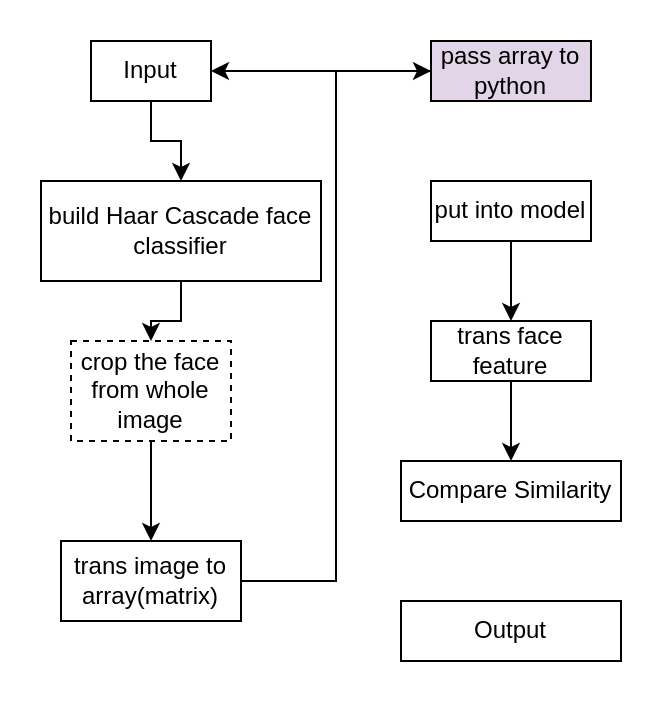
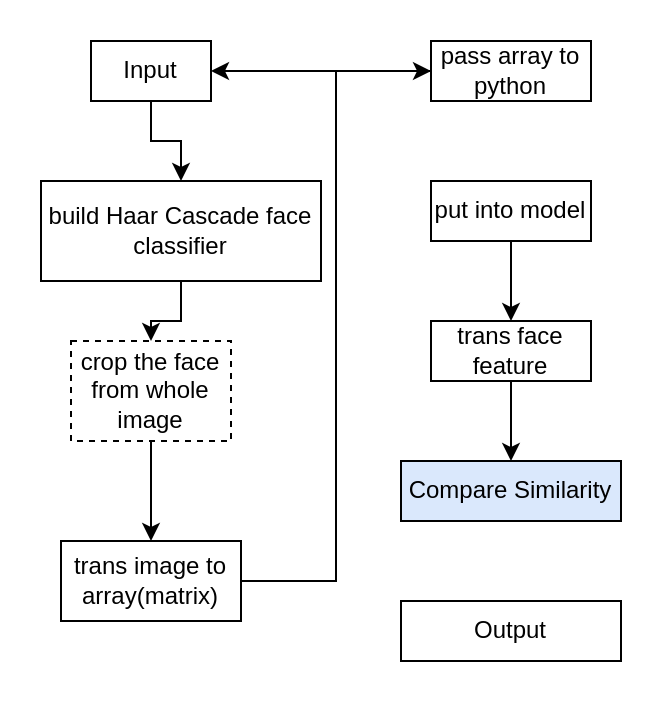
- <mxCell id="13" value="pass array to python" style="rounded=0;whiteSpace=wrap;html=1;fillColor=#e1d5e7;" vertex="1" parent="1"><mxGeometry x="215" y="20" width="80" height="30" as="geometry" /></mxCell>
+ <mxCell id="13" value="pass array to python" style="rounded=0;whiteSpace=wrap;html=1;" vertex="1" parent="1"><mxGeometry x="215" y="20" width="80" height="30" as="geometry" /></mxCell>
- <mxCell id="16" value="Compare&amp;nbsp;Similarity" style="rounded=0;whiteSpace=wrap;html=1;" vertex="1" parent="1"><mxGeometry x="200" y="230" width="110" height="30" as="geometry" /></mxCell>
+ <mxCell id="16" value="Compare&amp;nbsp;Similarity" style="rounded=0;whiteSpace=wrap;html=1;fillColor=#dae8fc;" vertex="1" parent="1"><mxGeometry x="200" y="230" width="110" height="30" as="geometry" /></mxCell>
